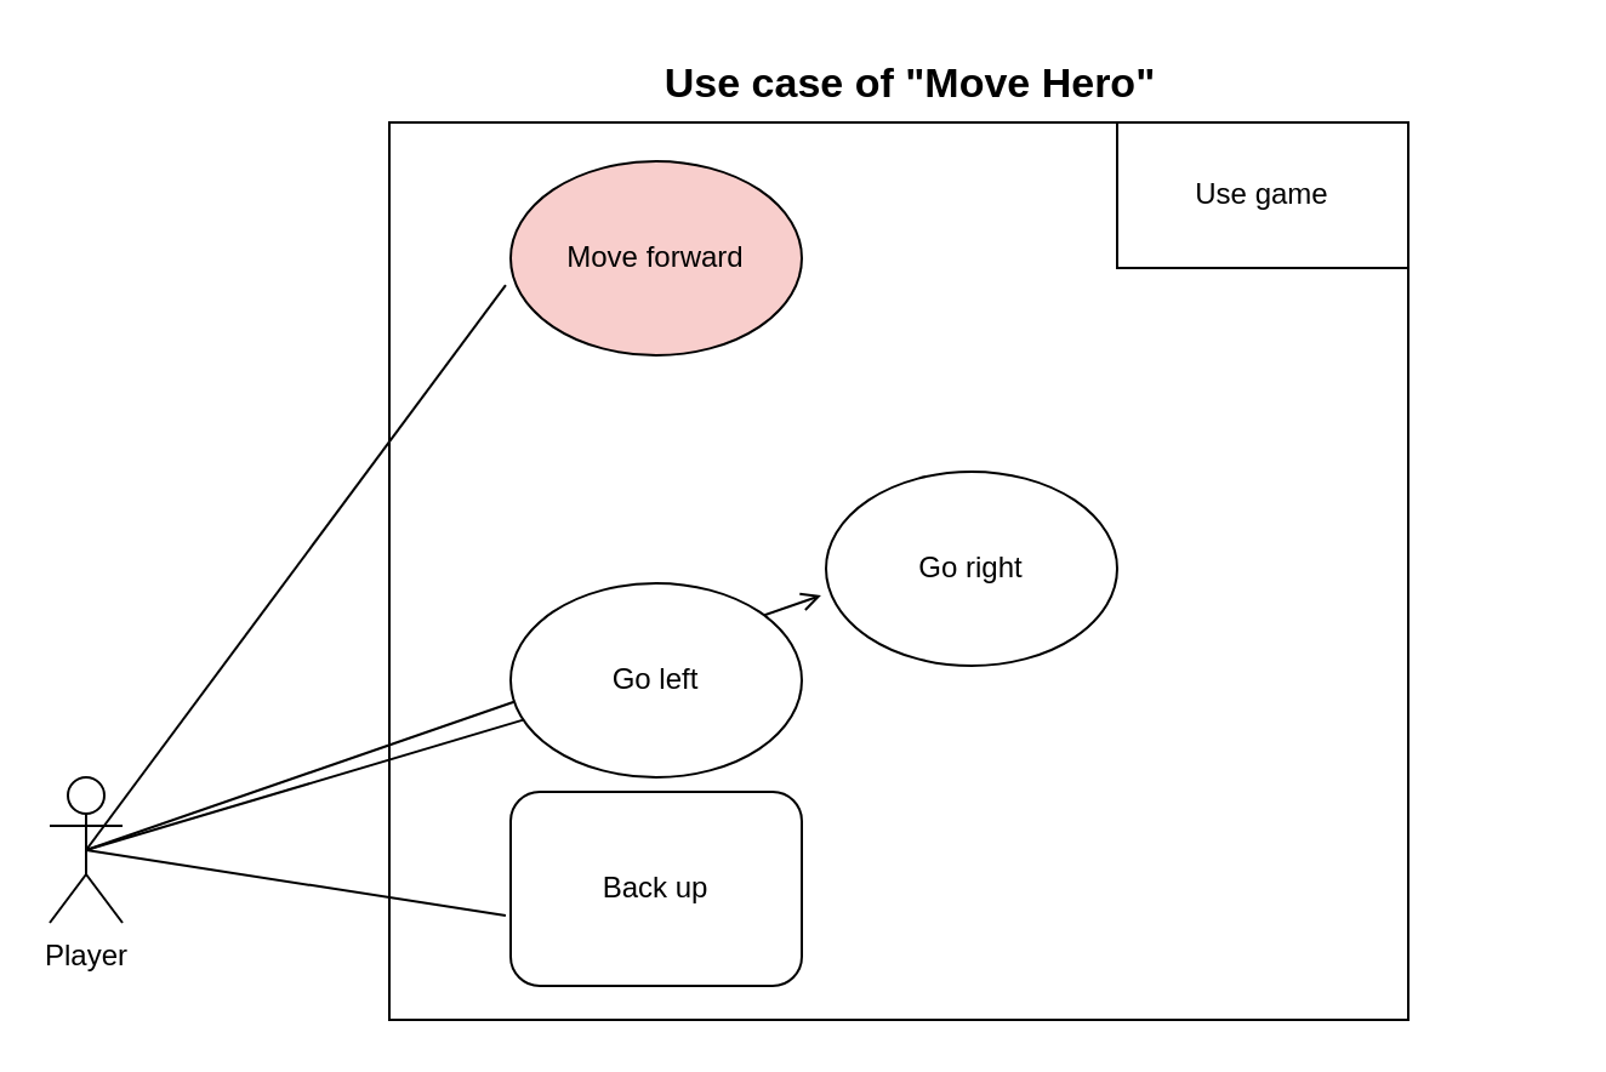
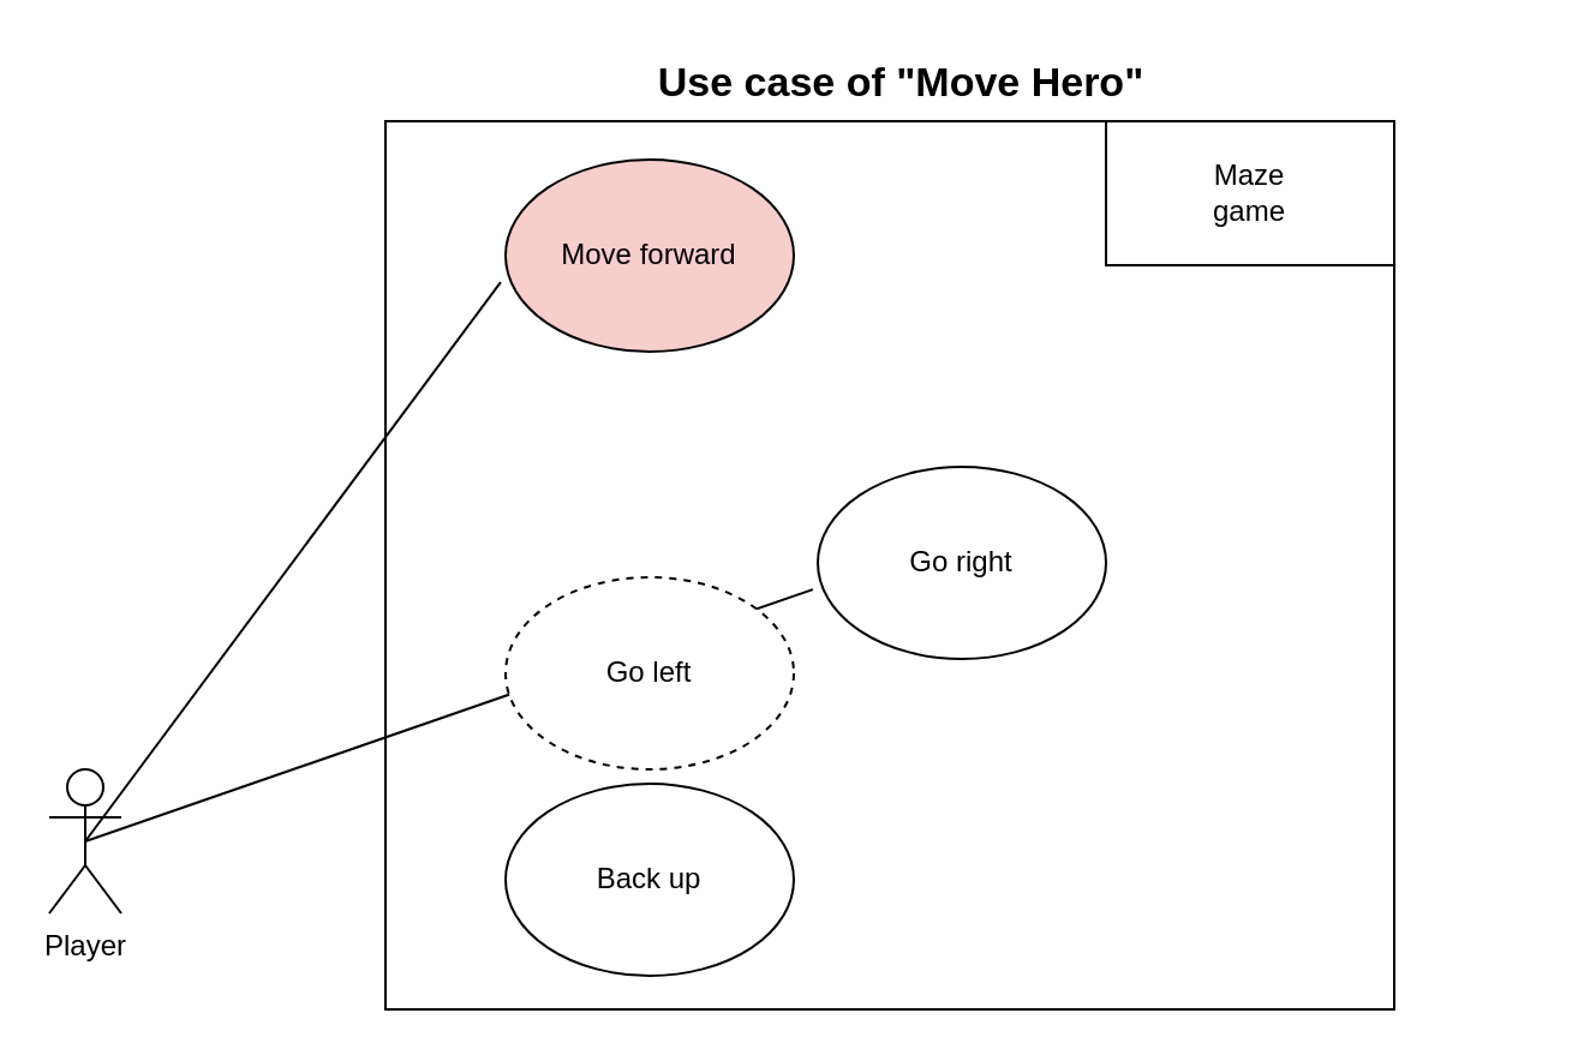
- <mxCell id="5" value="Use game" style="text;html=1;strokeColor=none;fillColor=none;align=center;verticalAlign=middle;whiteSpace=wrap;rounded=0;" parent="1" vertex="1"><mxGeometry x="490" y="65" width="60" height="30" as="geometry" /></mxCell>
+ <mxCell id="5" value="Maze game" style="text;html=1;strokeColor=none;fillColor=none;align=center;verticalAlign=middle;whiteSpace=wrap;rounded=0;" parent="1" vertex="1"><mxGeometry x="490" y="65" width="60" height="30" as="geometry" /></mxCell>
- <mxCell id="8" value="" style="endArrow=open;html=1;rounded=0;fontSize=17;entryX=-0.017;entryY=0.638;entryDx=0;entryDy=0;entryPerimeter=0;exitX=0.5;exitY=0.5;exitDx=0;exitDy=0;exitPerimeter=0;" parent="1" source="3" target="6" edge="1"><mxGeometry width="50" height="50" relative="1" as="geometry"><mxPoint x="0" y="410" as="sourcePoint" /><mxPoint x="50" y="350" as="targetPoint" /></mxGeometry></mxCell>
+ <mxCell id="8" value="" style="endArrow=none;html=1;rounded=0;fontSize=17;entryX=-0.017;entryY=0.638;entryDx=0;entryDy=0;entryPerimeter=0;exitX=0.5;exitY=0.5;exitDx=0;exitDy=0;exitPerimeter=0;" parent="1" source="3" target="6" edge="1"><mxGeometry width="50" height="50" relative="1" as="geometry"><mxPoint x="0" y="410" as="sourcePoint" /><mxPoint x="50" y="350" as="targetPoint" /></mxGeometry></mxCell>
- <mxCell id="9" value="Go left" style="ellipse;whiteSpace=wrap;html=1;fontSize=12;" parent="1" vertex="1"><mxGeometry x="210" y="240" width="120" height="80" as="geometry" /></mxCell>
+ <mxCell id="9" value="Go left" style="ellipse;whiteSpace=wrap;html=1;fontSize=12;dashed=1;" parent="1" vertex="1"><mxGeometry x="210" y="240" width="120" height="80" as="geometry" /></mxCell>
- <mxCell id="10" value="" style="endArrow=none;html=1;rounded=0;fontSize=17;exitX=0.5;exitY=0.5;exitDx=0;exitDy=0;exitPerimeter=0;" parent="1" source="3" target="9" edge="1"><mxGeometry width="50" height="50" relative="1" as="geometry"><mxPoint x="10" y="420" as="sourcePoint" /><mxPoint x="218" y="311" as="targetPoint" /></mxGeometry></mxCell>
- <mxCell id="14" value="" style="endArrow=none;html=1;rounded=0;fontSize=17;entryX=-0.017;entryY=0.638;entryDx=0;entryDy=0;entryPerimeter=0;exitX=0.5;exitY=0.5;exitDx=0;exitDy=0;exitPerimeter=0;" parent="1" source="3" target="13" edge="1"><mxGeometry width="50" height="50" relative="1" as="geometry"><mxPoint x="35" y="471" as="sourcePoint" /><mxPoint x="50" y="551" as="targetPoint" /></mxGeometry></mxCell>
- <mxCell id="13" value="Back up" style="whiteSpace=wrap;html=1;rounded=1;" parent="1" vertex="1"><mxGeometry x="210" y="326" width="120" height="80" as="geometry" /></mxCell>
+ <mxCell id="13" value="Back up" style="ellipse;whiteSpace=wrap;html=1;" parent="1" vertex="1"><mxGeometry x="210" y="326" width="120" height="80" as="geometry" /></mxCell>
